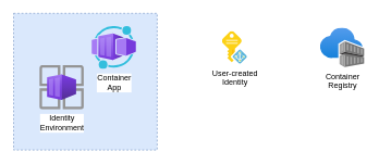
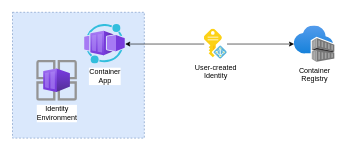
+ <mxCell id="8" value="" style="edgeStyle=orthogonalEdgeStyle;rounded=0;orthogonalLoop=1;jettySize=auto;html=1;endArrow=none;endFill=1;startArrow=classic;startFill=1;" edge="1" parent="1" source="5" target="7"><mxGeometry relative="1" as="geometry"><mxPoint x="208" y="73" as="sourcePoint" /><mxPoint x="450" y="73" as="targetPoint" /></mxGeometry></mxCell>
+ <mxCell id="4" style="edgeStyle=orthogonalEdgeStyle;rounded=0;orthogonalLoop=1;jettySize=auto;html=1;endArrow=classic;endFill=1;startArrow=none;startFill=1;" edge="1" parent="1" source="7" target="6"><mxGeometry relative="1" as="geometry" /></mxCell>
